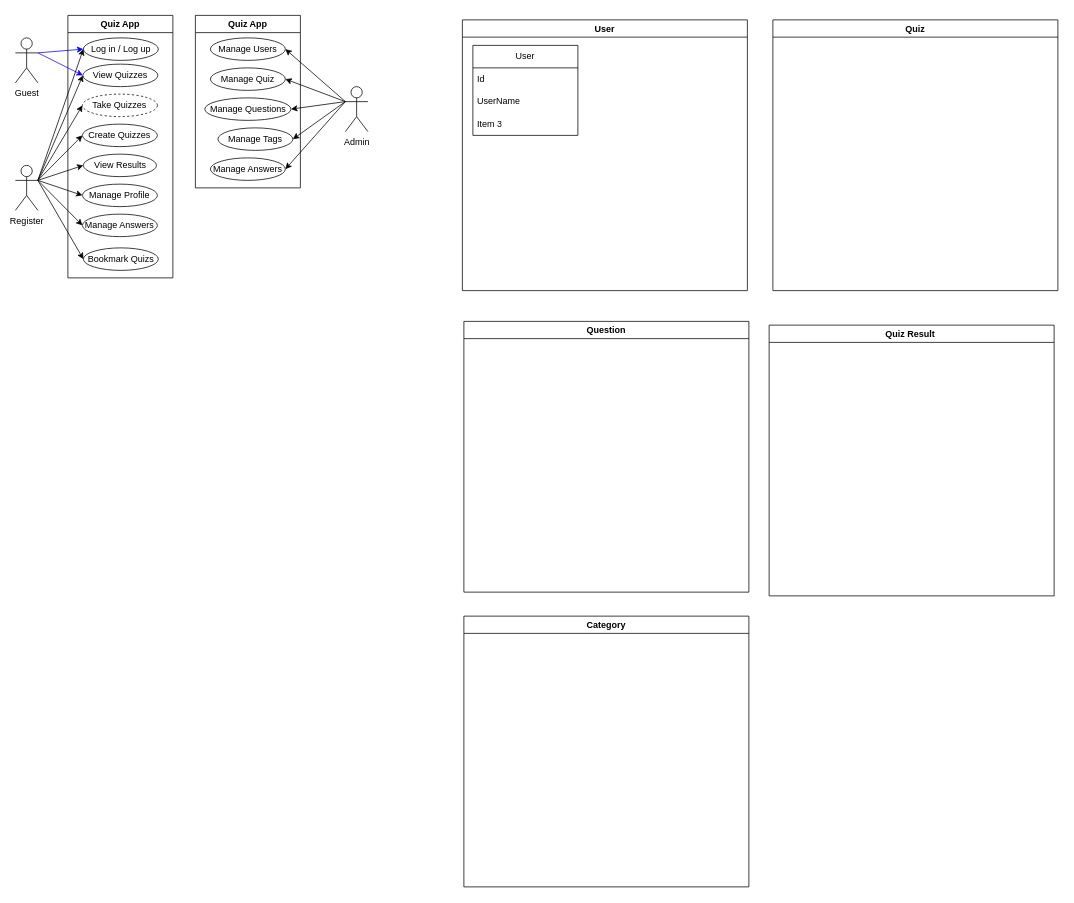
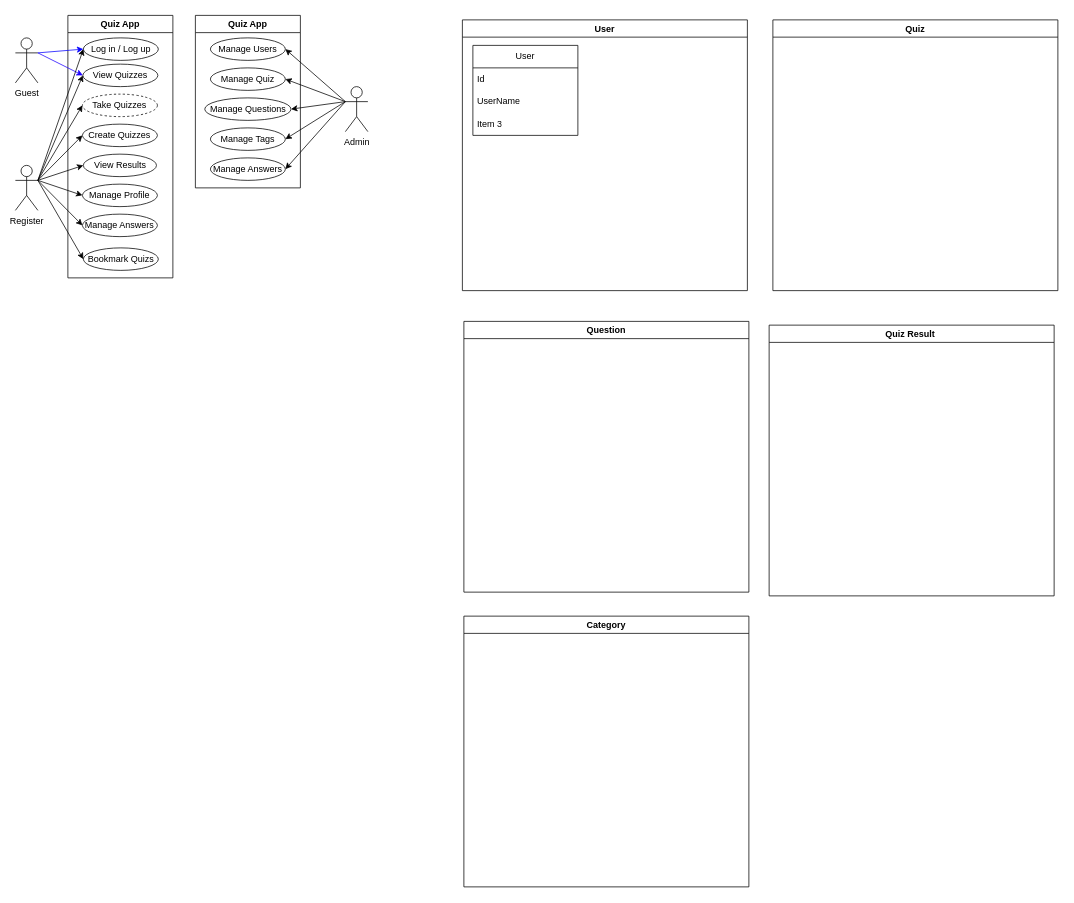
- <mxCell id="6" value="Manage Tags" style="ellipse;whiteSpace=wrap;html=1;" parent="4" vertex="1"><mxGeometry x="30" y="150" width="100" height="30" as="geometry" /></mxCell>
+ <mxCell id="6" value="Manage Tags" style="ellipse;whiteSpace=wrap;html=1;" parent="4" vertex="1"><mxGeometry x="20" y="150" width="100" height="30" as="geometry" /></mxCell>
